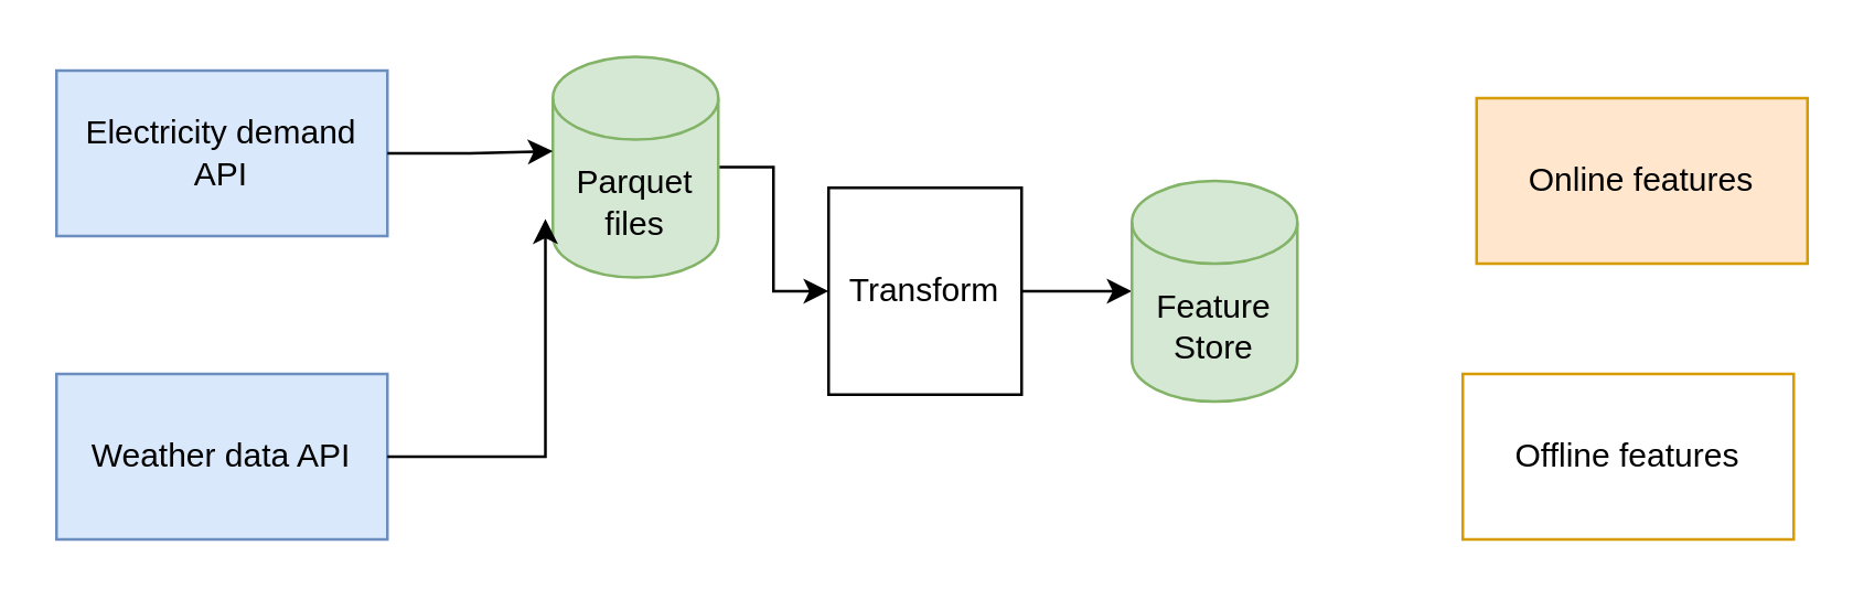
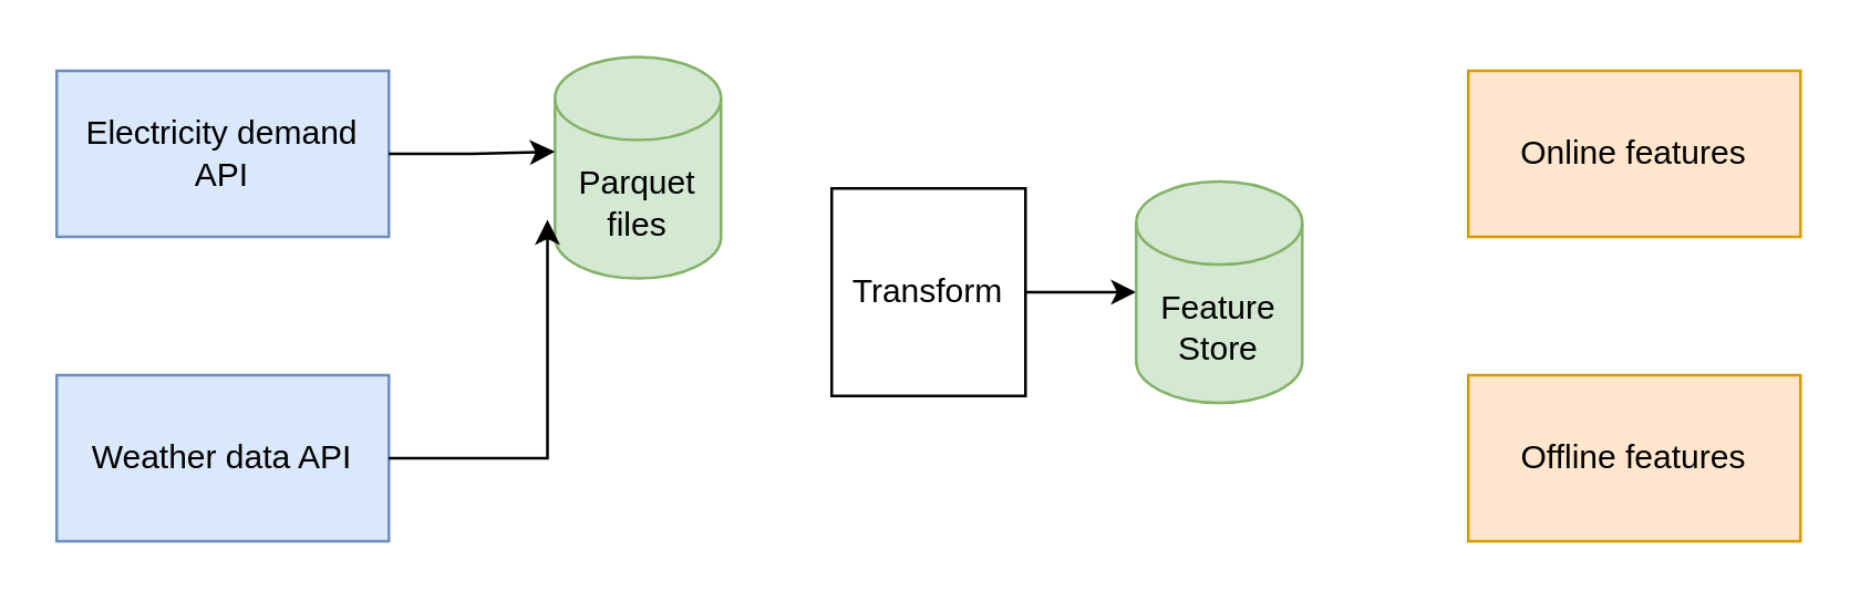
- <mxCell id="11" value="Online features" style="rounded=0;whiteSpace=wrap;html=1;fillColor=#ffe6cc;strokeColor=#d79b00;" vertex="1" parent="1"><mxGeometry x="535" y="35" width="120" height="60" as="geometry" /></mxCell>
+ <mxCell id="11" value="Online features" style="rounded=0;whiteSpace=wrap;html=1;fillColor=#ffe6cc;strokeColor=#d79b00;" vertex="1" parent="1"><mxGeometry x="530" y="25" width="120" height="60" as="geometry" /></mxCell>
- <mxCell id="6" value="" style="edgeStyle=orthogonalEdgeStyle;rounded=0;orthogonalLoop=1;jettySize=auto;html=1;" edge="1" parent="1" source="7" target="5"><mxGeometry relative="1" as="geometry" /></mxCell>
- <mxCell id="12" value="Offline features" style="rounded=0;whiteSpace=wrap;html=1;fillColor=#ffffff;strokeColor=#d79b00;" vertex="1" parent="1"><mxGeometry x="530" y="135" width="120" height="60" as="geometry" /></mxCell>
+ <mxCell id="12" value="Offline features" style="rounded=0;whiteSpace=wrap;html=1;fillColor=#ffe6cc;strokeColor=#d79b00;" vertex="1" parent="1"><mxGeometry x="530" y="135" width="120" height="60" as="geometry" /></mxCell>
